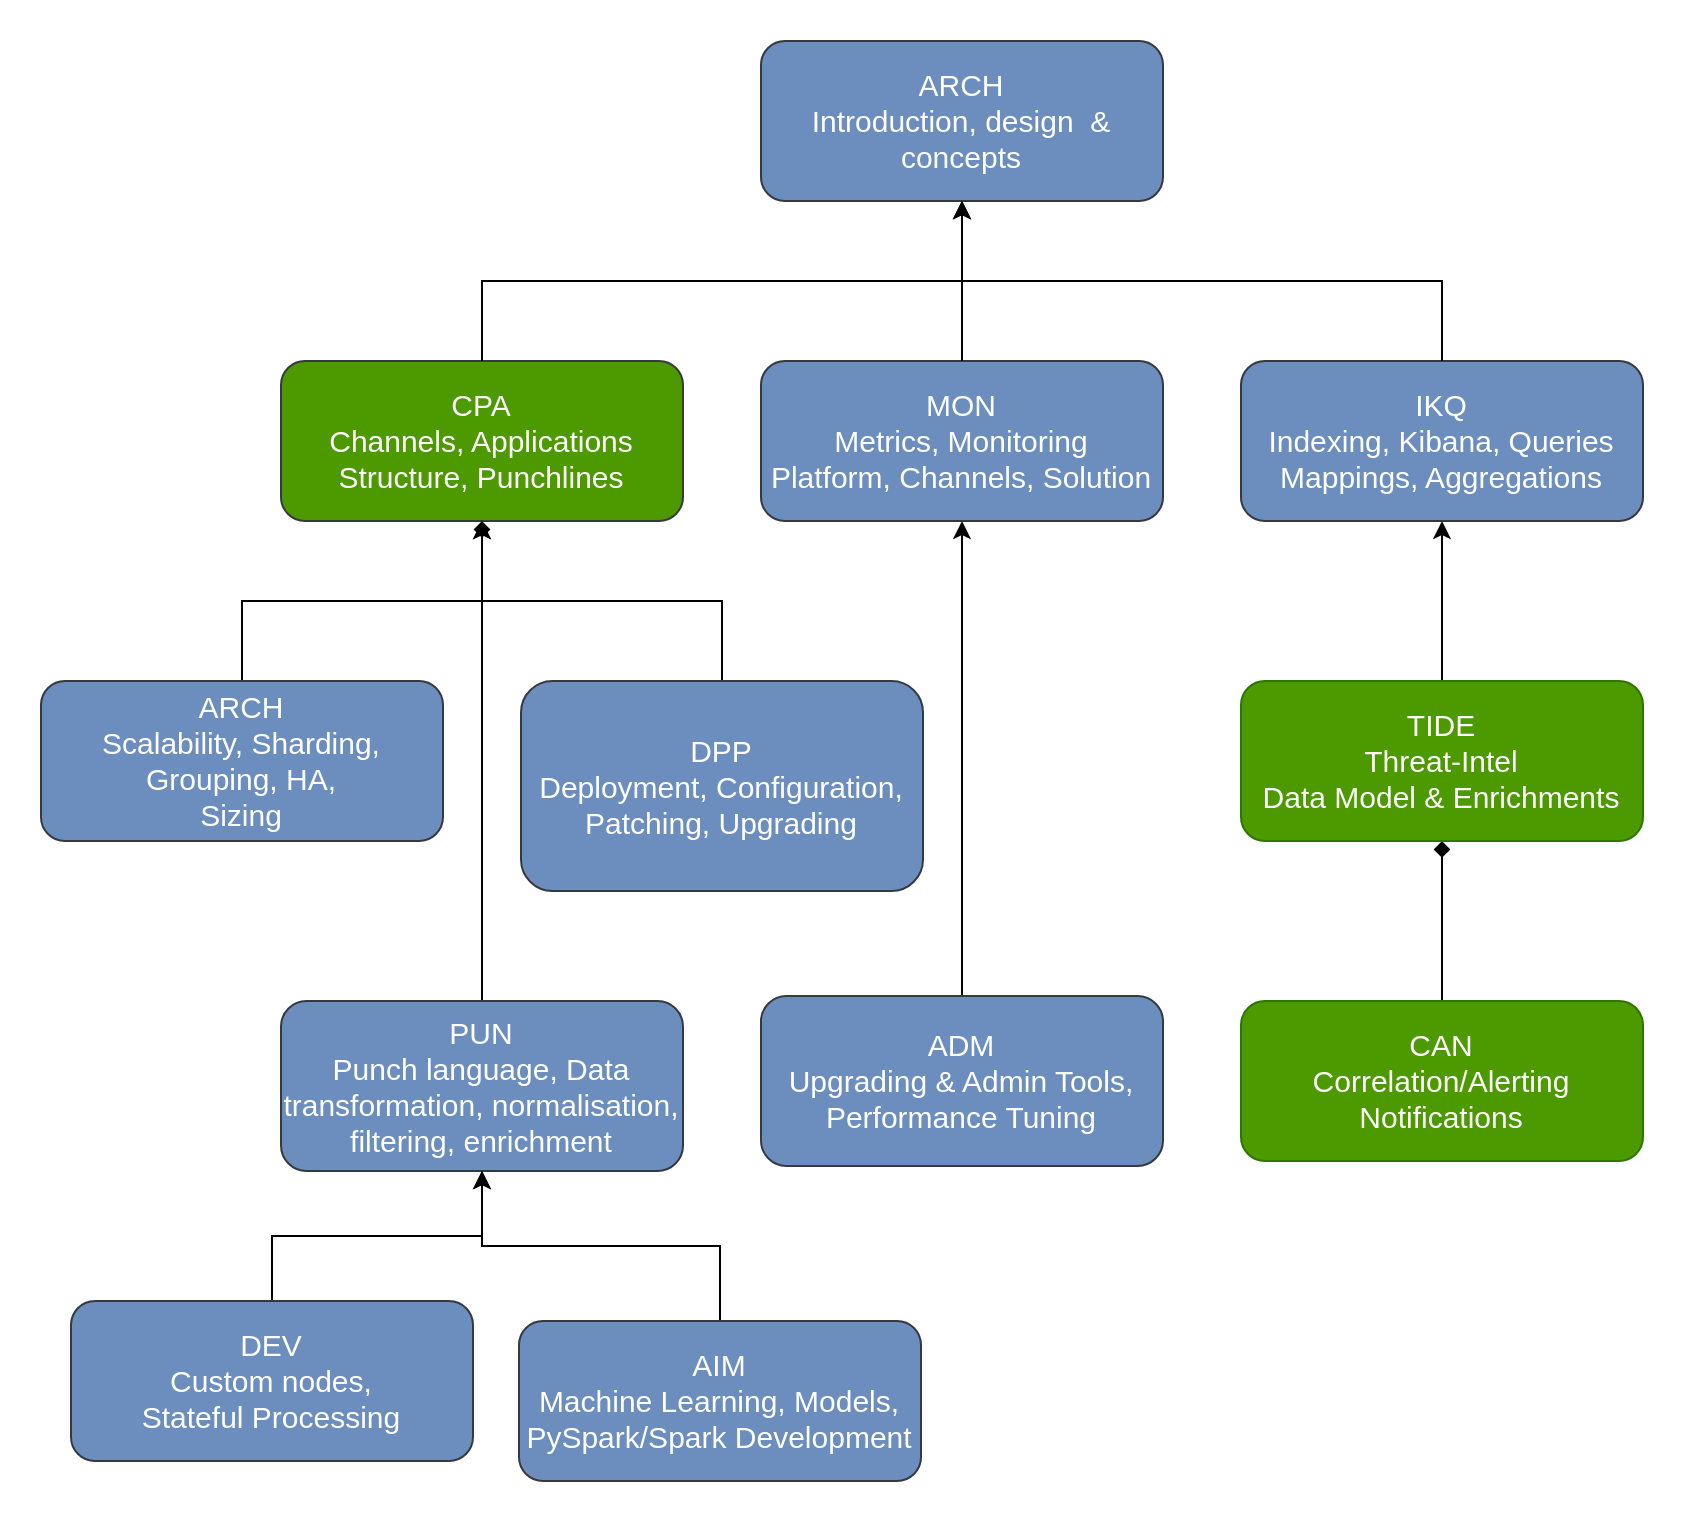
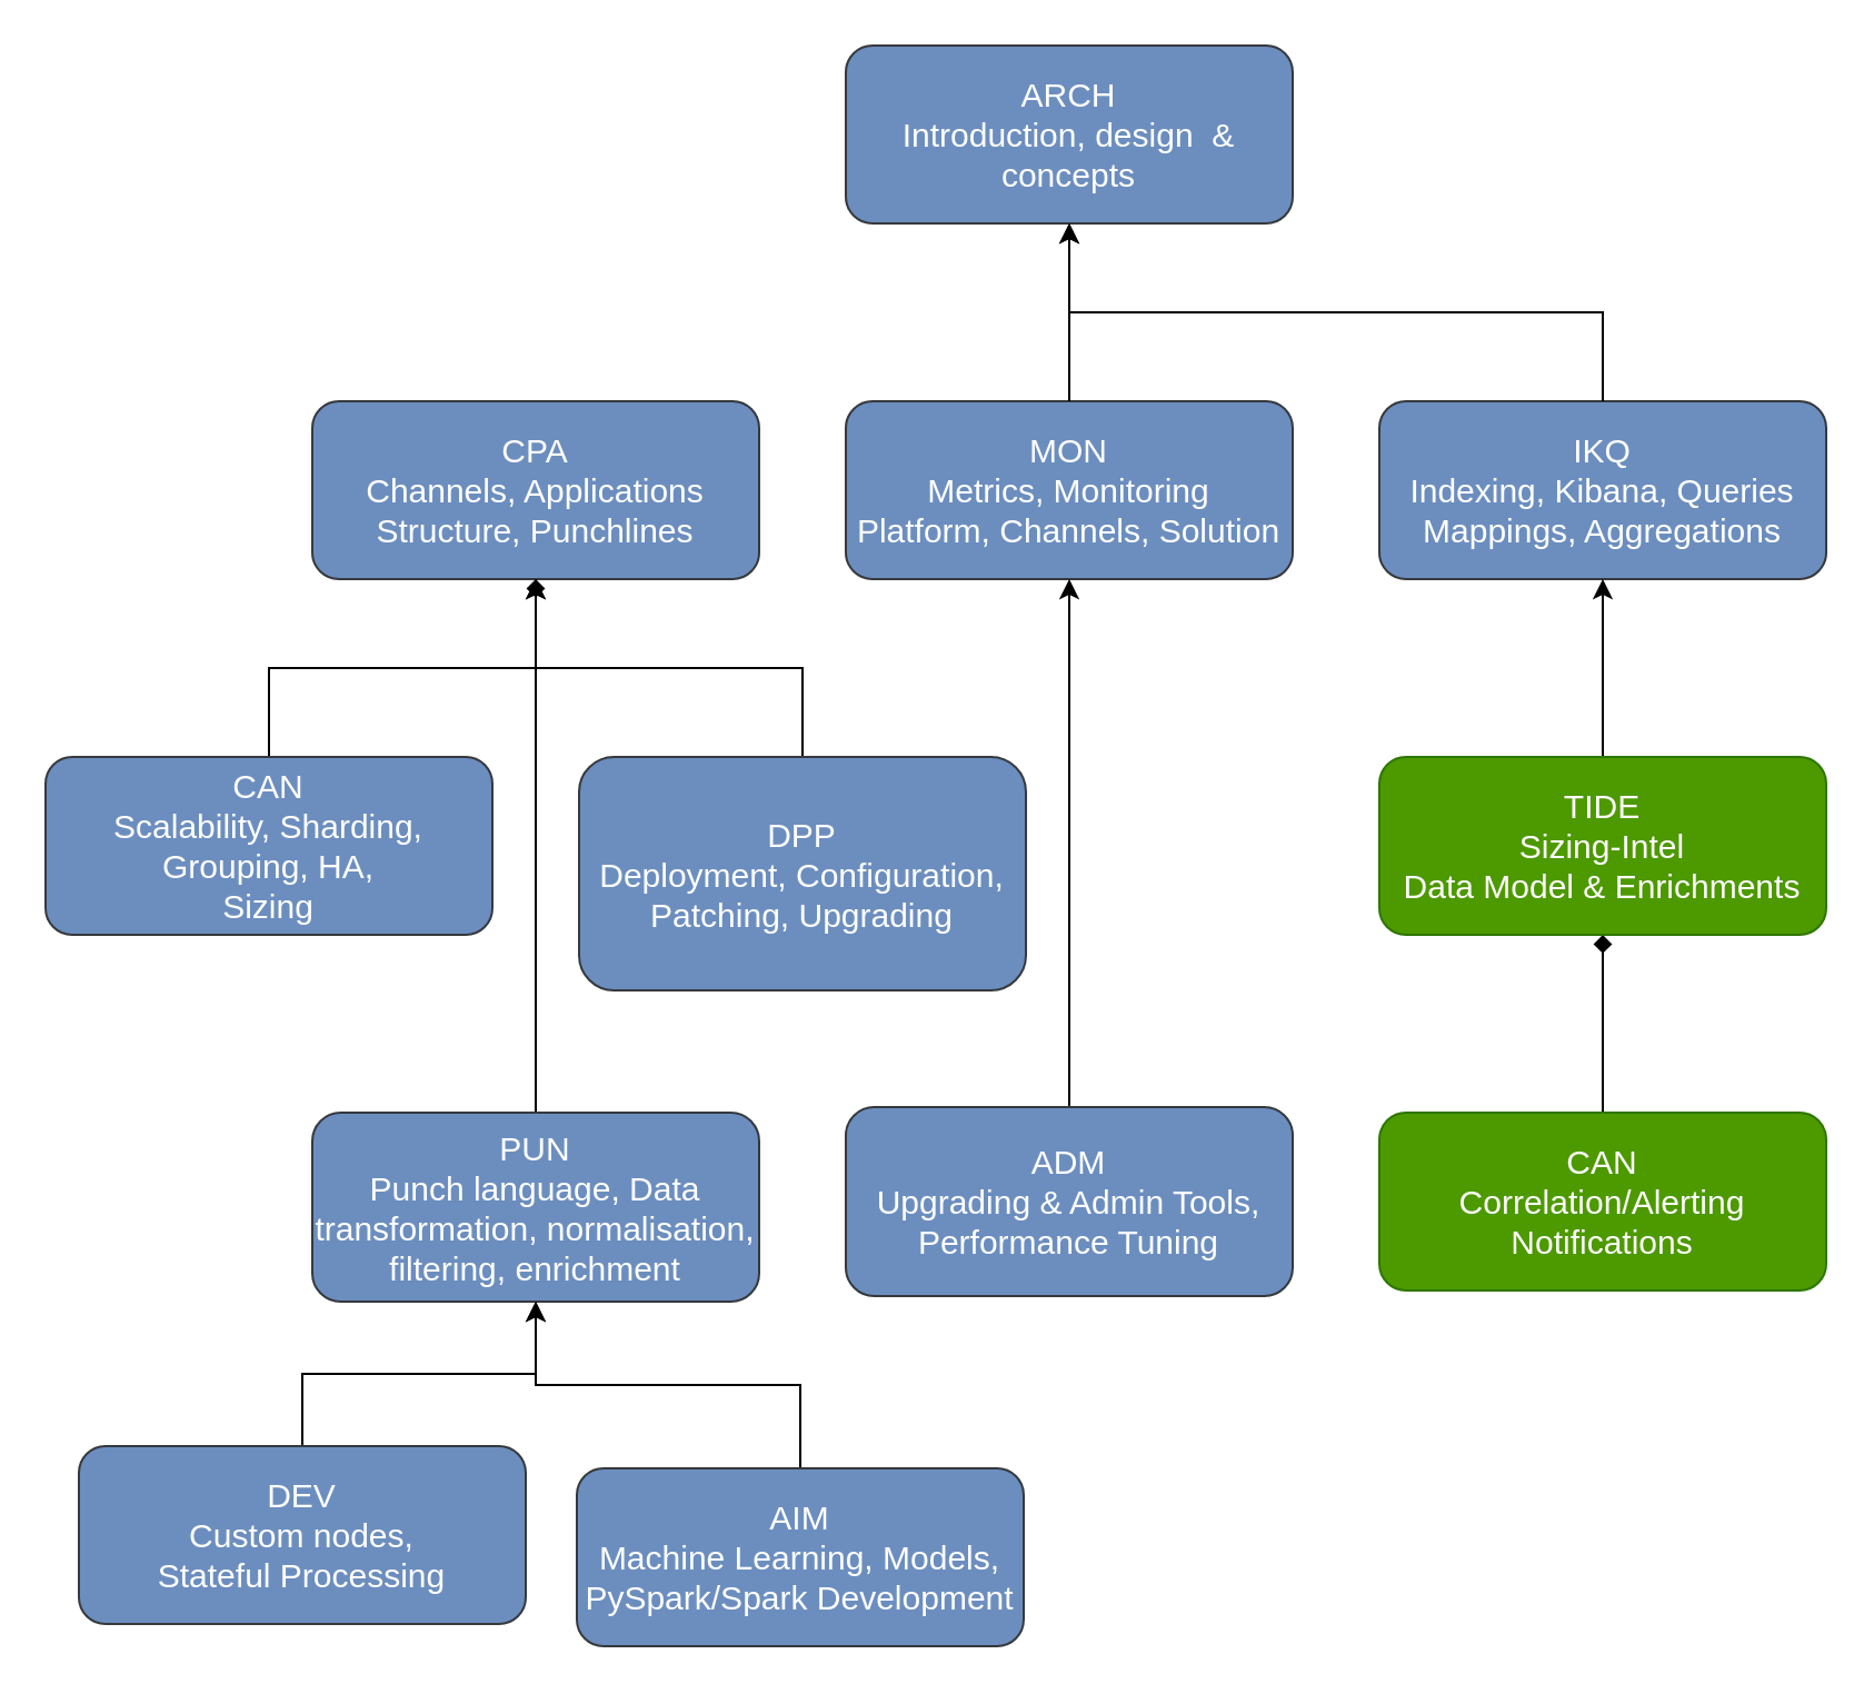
- <mxCell id="22" style="edgeStyle=orthogonalEdgeStyle;rounded=0;orthogonalLoop=1;jettySize=auto;html=1;exitX=0.5;exitY=0;exitDx=0;exitDy=0;entryX=0.5;entryY=1;entryDx=0;entryDy=0;" edge="1" parent="1" source="5" target="3"><mxGeometry relative="1" as="geometry" /></mxCell>
- <mxCell id="5" value="&lt;div style=&quot;font-size: 15px&quot;&gt;CPA&lt;br&gt;Channels, Applications Structure, Punchlines&lt;/div&gt;" style="rounded=1;whiteSpace=wrap;html=1;align=center;fillColor=#4d9900;strokeColor=#36393d;fontColor=#FFFFFF;resizeWidth=1;resizeHeight=1;fontSize=15;" parent="4" vertex="1"><mxGeometry width="201" height="80" as="geometry" /></mxCell>
+ <mxCell id="5" value="&lt;div style=&quot;font-size: 15px&quot;&gt;CPA&lt;br&gt;Channels, Applications Structure, Punchlines&lt;/div&gt;" style="rounded=1;whiteSpace=wrap;html=1;align=center;fillColor=#6C8EBF;strokeColor=#36393d;fontColor=#FFFFFF;resizeWidth=1;resizeHeight=1;fontSize=15;" parent="4" vertex="1"><mxGeometry width="201" height="80" as="geometry" /></mxCell>
- <mxCell id="25" value="&lt;div style=&quot;font-size: 15px&quot;&gt;ARCH&lt;br&gt;Scalability, Sharding, Grouping, HA,&lt;br&gt;Sizing&lt;/div&gt;" style="rounded=1;whiteSpace=wrap;html=1;align=center;fillColor=#6C8EBF;strokeColor=#36393d;fontColor=#FFFFFF;resizeWidth=1;resizeHeight=1;fontSize=15;" parent="1" vertex="1"><mxGeometry x="20" y="340" width="201" height="80" as="geometry" /></mxCell>
+ <mxCell id="25" value="&lt;div style=&quot;font-size: 15px&quot;&gt;CAN&lt;br&gt;Scalability, Sharding, Grouping, HA,&lt;br&gt;Sizing&lt;/div&gt;" style="rounded=1;whiteSpace=wrap;html=1;align=center;fillColor=#6C8EBF;strokeColor=#36393d;fontColor=#FFFFFF;resizeWidth=1;resizeHeight=1;fontSize=15;" parent="1" vertex="1"><mxGeometry x="20" y="340" width="201" height="80" as="geometry" /></mxCell>
- <mxCell id="13" value="&lt;div style=&quot;font-size: 15px&quot;&gt;TIDE&lt;br&gt;Threat-Intel&lt;br&gt;Data Model &amp;amp; Enrichments&lt;/div&gt;" style="rounded=1;whiteSpace=wrap;html=1;align=center;fillColor=#4D9900;strokeColor=#2D7600;resizeWidth=1;resizeHeight=1;fontSize=15;fontColor=#ffffff;" parent="1" vertex="1"><mxGeometry x="620" y="340" width="201" height="80" as="geometry" /></mxCell>
+ <mxCell id="13" value="&lt;div style=&quot;font-size: 15px&quot;&gt;TIDE&lt;br&gt;Sizing-Intel&lt;br&gt;Data Model &amp;amp; Enrichments&lt;/div&gt;" style="rounded=1;whiteSpace=wrap;html=1;align=center;fillColor=#4D9900;strokeColor=#2D7600;resizeWidth=1;resizeHeight=1;fontSize=15;fontColor=#ffffff;" parent="1" vertex="1"><mxGeometry x="620" y="340" width="201" height="80" as="geometry" /></mxCell>
